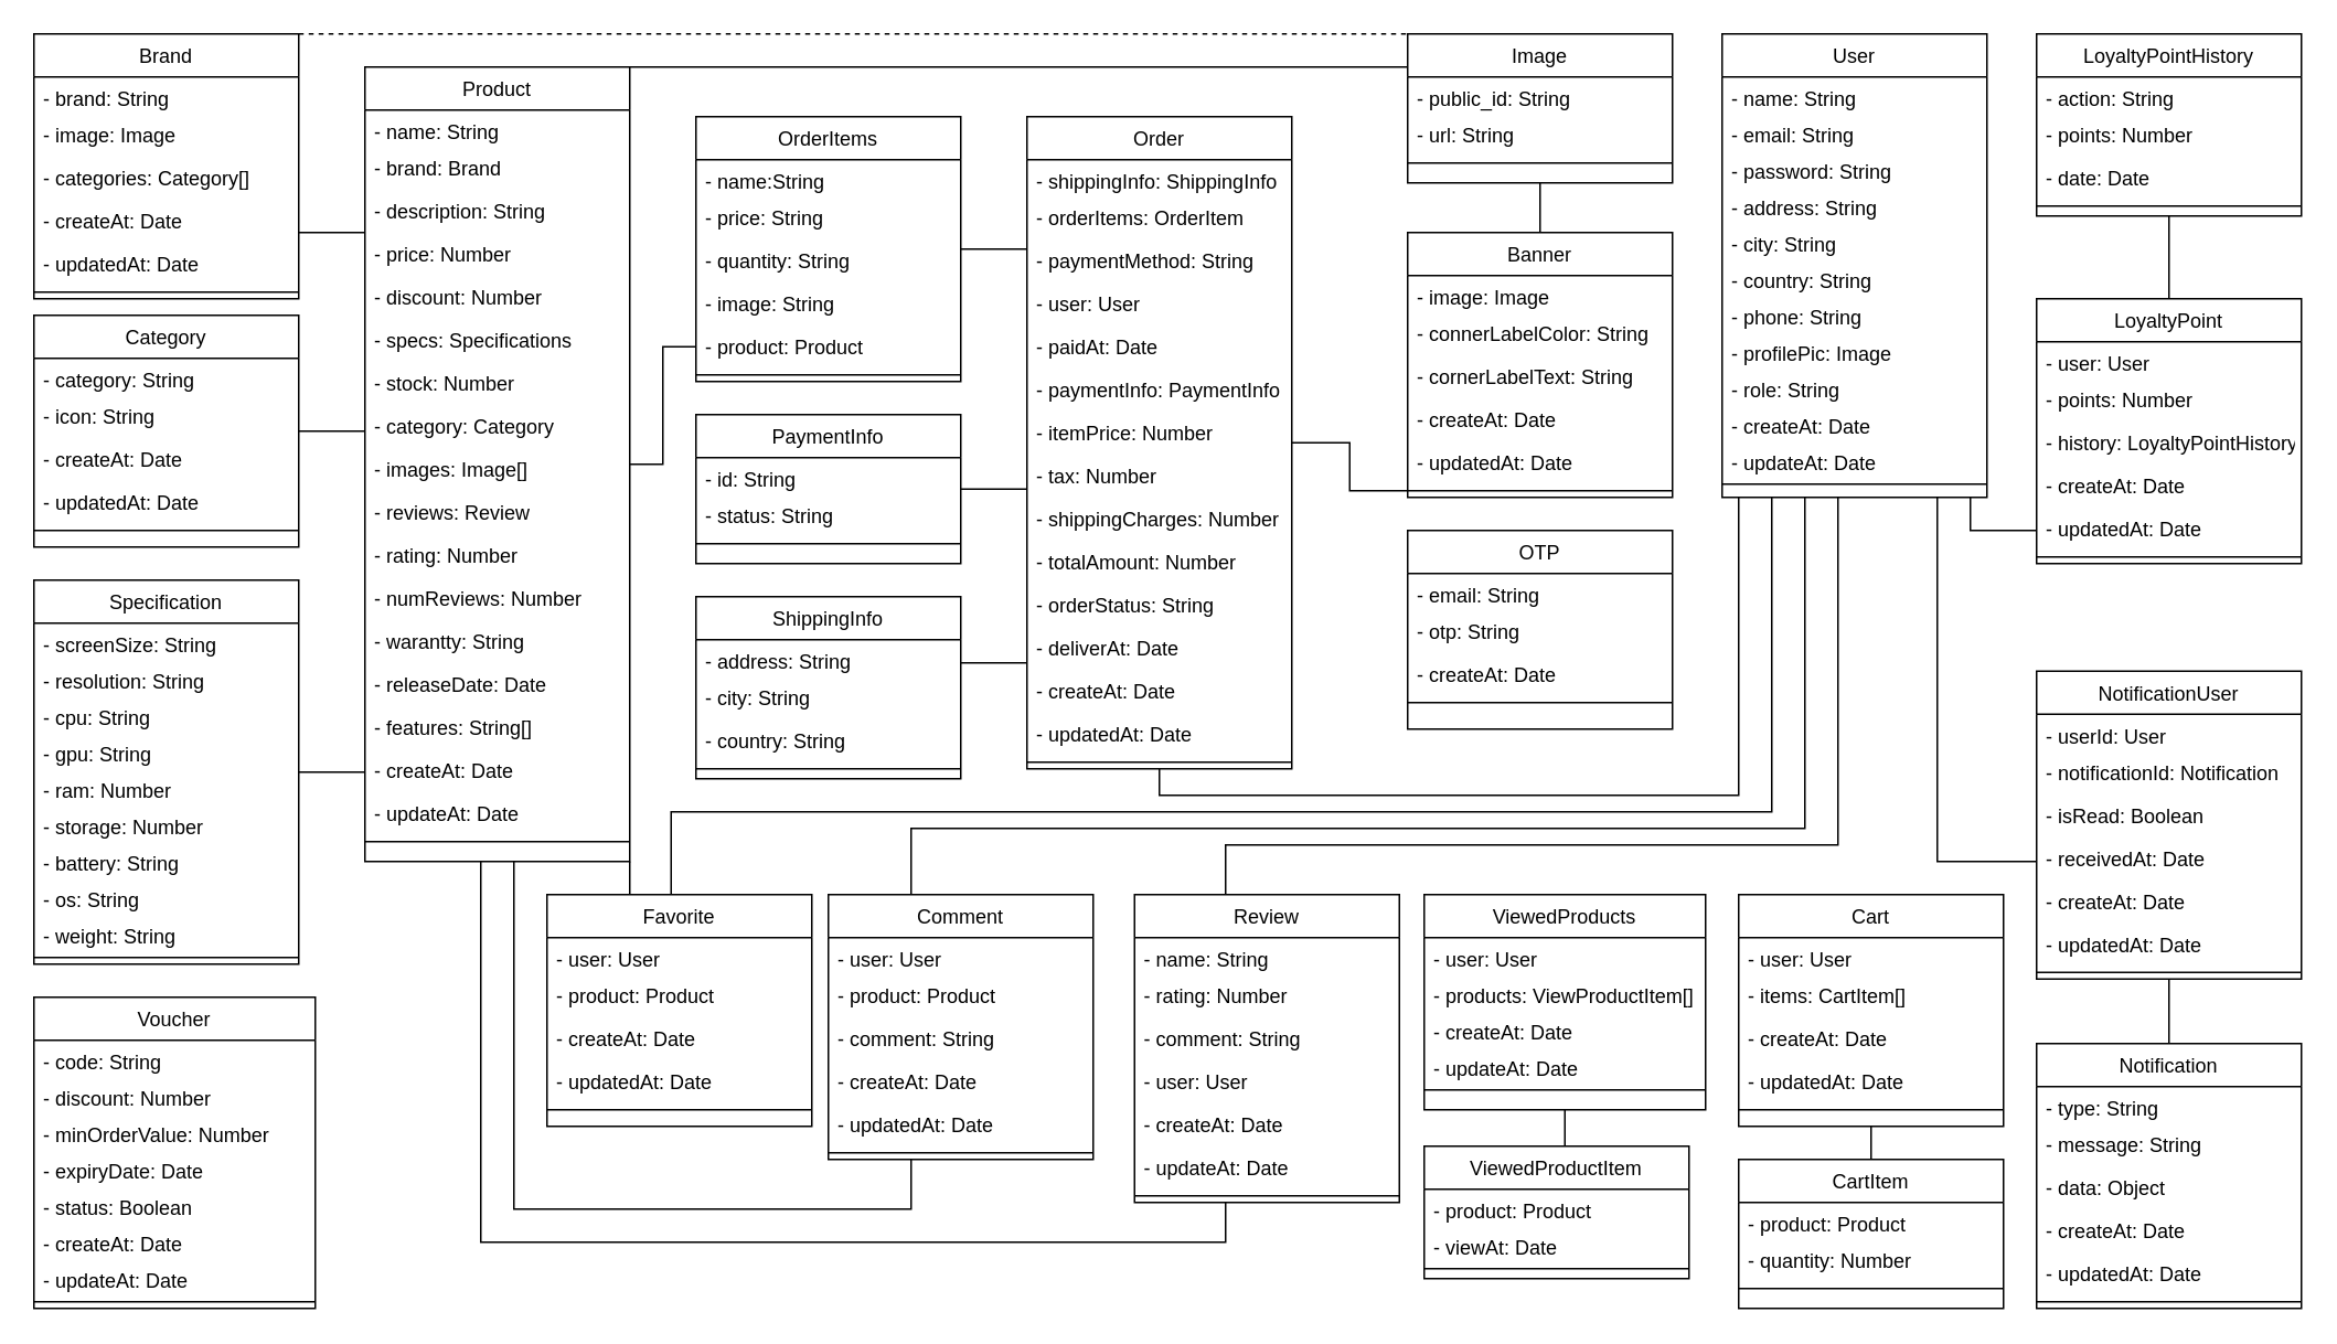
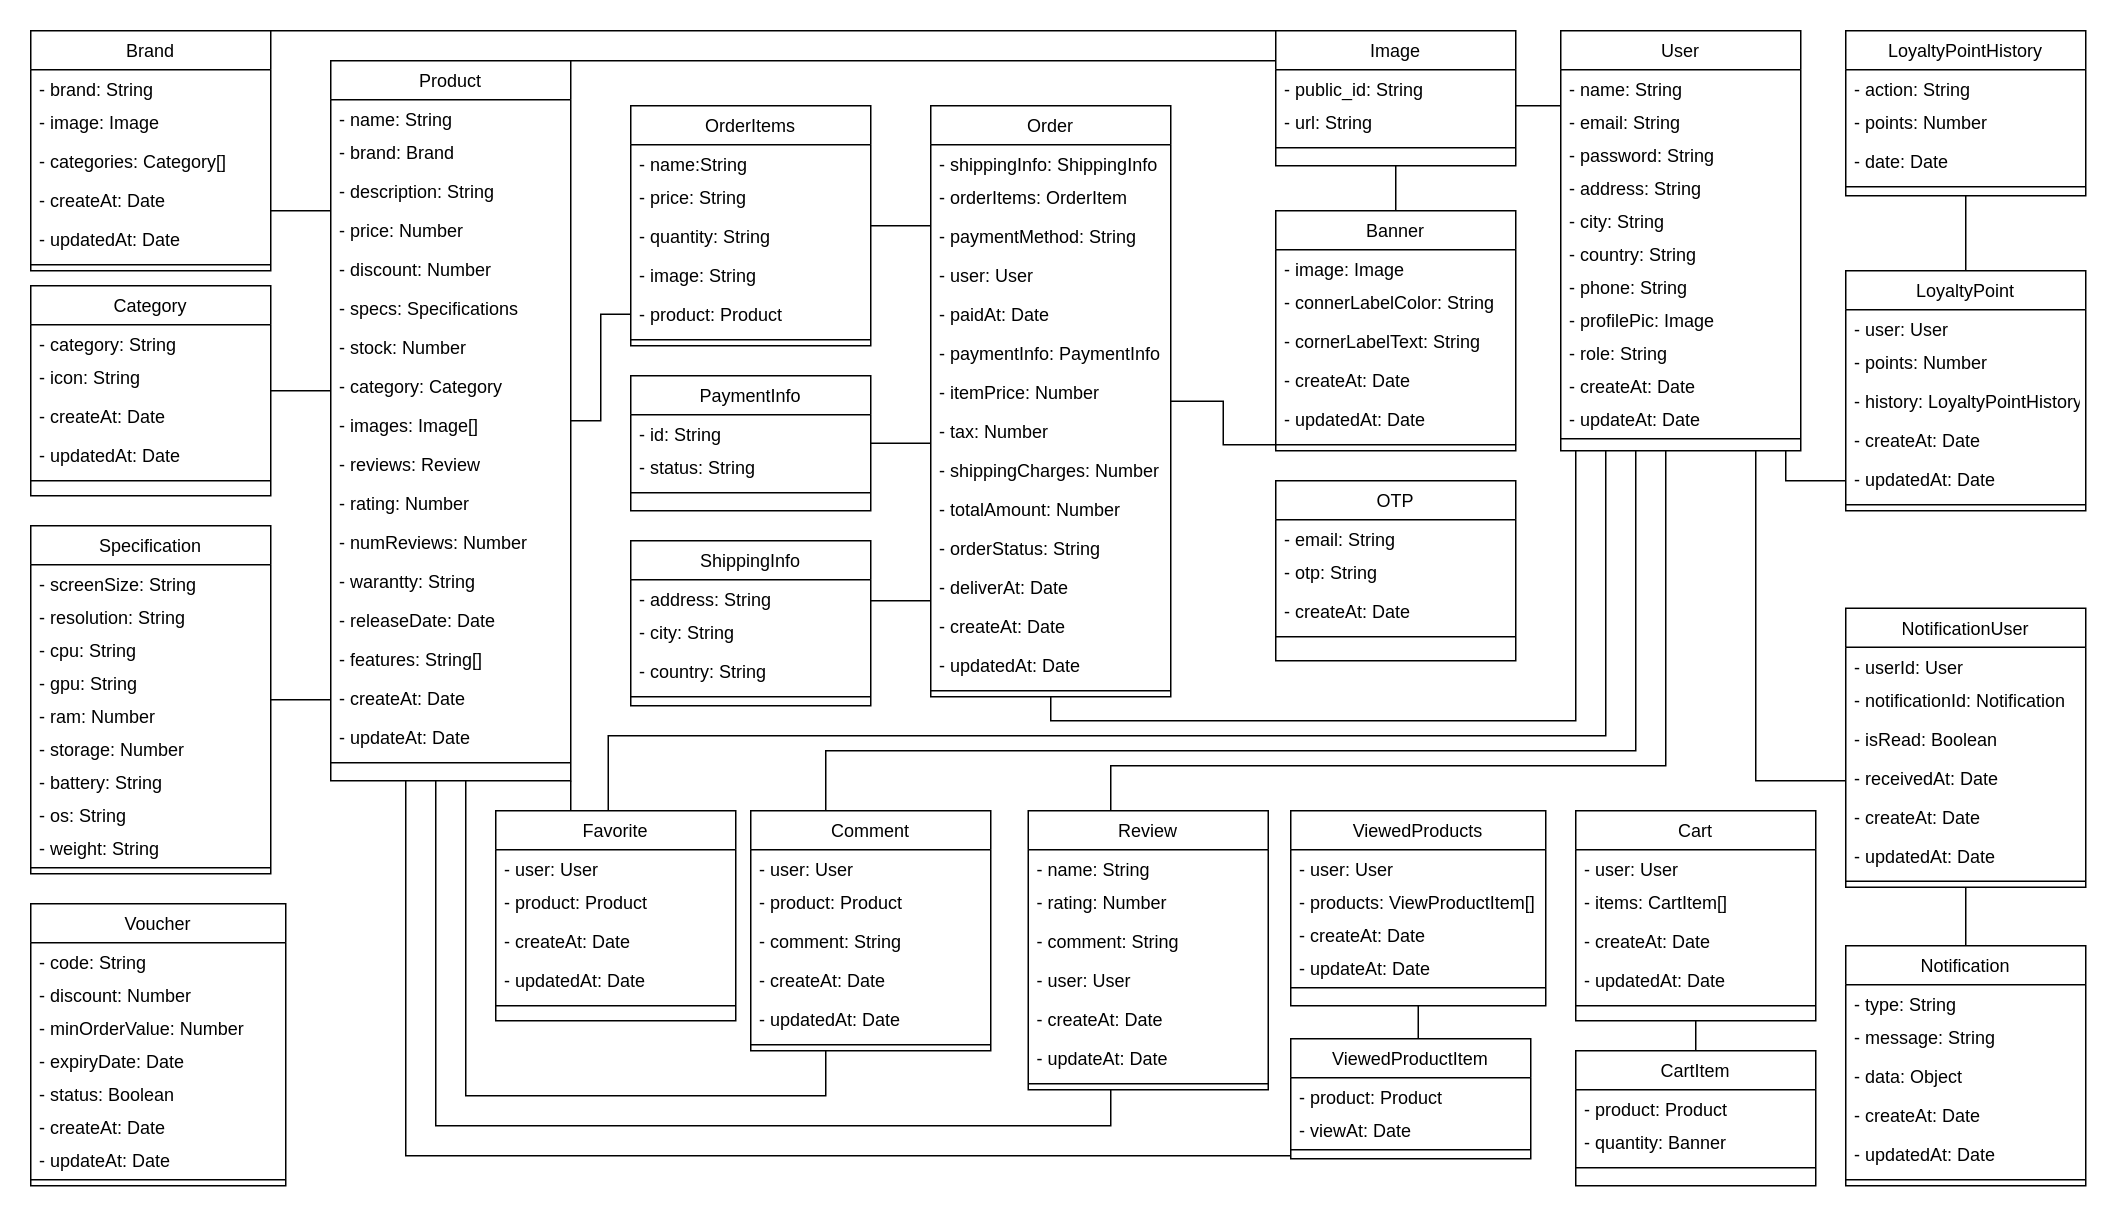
- <mxCell id="14" style="edgeStyle=orthogonalEdgeStyle;rounded=0;orthogonalLoop=1;jettySize=auto;html=1;endArrow=none;startFill=0;dashed=1;" edge="1" parent="1" source="7" target="2"><mxGeometry relative="1" as="geometry"><Array as="points"><mxPoint x="540" y="20" /><mxPoint x="540" y="20" /></Array></mxGeometry></mxCell>
+ <mxCell id="14" style="edgeStyle=orthogonalEdgeStyle;rounded=0;orthogonalLoop=1;jettySize=auto;html=1;endArrow=none;startFill=0;" edge="1" parent="1" source="7" target="2"><mxGeometry relative="1" as="geometry"><Array as="points"><mxPoint x="540" y="20" /><mxPoint x="540" y="20" /></Array></mxGeometry></mxCell>
+ <mxCell id="160" style="edgeStyle=orthogonalEdgeStyle;rounded=0;orthogonalLoop=1;jettySize=auto;html=1;endArrow=none;startFill=0;" edge="1" parent="1" source="166" target="2"><mxGeometry relative="1" as="geometry"><Array as="points"><mxPoint x="1030" y="70" /><mxPoint x="1030" y="70" /></Array></mxGeometry></mxCell>
- <mxCell id="24" value="- quantity: Number" style="text;align=left;verticalAlign=top;spacingLeft=4;spacingRight=4;overflow=hidden;rotatable=0;points=[[0,0.5],[1,0.5]];portConstraint=eastwest;rounded=0;shadow=0;html=0;" vertex="1" parent="22"><mxGeometry y="48" width="160" height="26" as="geometry" /></mxCell>
+ <mxCell id="24" value="- quantity: Banner" style="text;align=left;verticalAlign=top;spacingLeft=4;spacingRight=4;overflow=hidden;rotatable=0;points=[[0,0.5],[1,0.5]];portConstraint=eastwest;rounded=0;shadow=0;html=0;" vertex="1" parent="22"><mxGeometry y="48" width="160" height="26" as="geometry" /></mxCell>
+ <mxCell id="201" style="edgeStyle=orthogonalEdgeStyle;rounded=0;orthogonalLoop=1;jettySize=auto;html=1;endArrow=none;startFill=0;" edge="1" parent="1" source="186" target="130"><mxGeometry relative="1" as="geometry"><Array as="points"><mxPoint x="270" y="770" /></Array></mxGeometry></mxCell>
